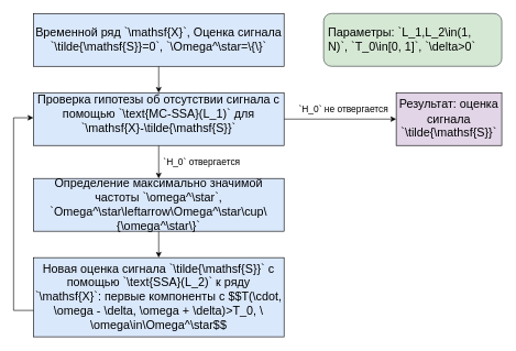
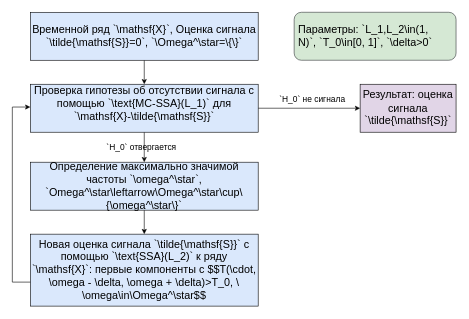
- <mxCell id="10" value="&lt;font style=&quot;font-size: 14px;&quot;&gt;`H_0` не отвергается&lt;/font&gt;" style="text;html=1;align=center;verticalAlign=middle;resizable=0;points=[];autosize=1;strokeColor=none;fillColor=none;" parent="1" vertex="1"><mxGeometry x="440" y="150" width="160" height="30" as="geometry" /></mxCell>
+ <mxCell id="10" value="&lt;font style=&quot;font-size: 14px;&quot;&gt;`H_0` не сигнала&lt;/font&gt;" style="text;html=1;align=center;verticalAlign=middle;resizable=0;points=[];autosize=1;strokeColor=none;fillColor=none;" parent="1" vertex="1"><mxGeometry x="440" y="150" width="160" height="30" as="geometry" /></mxCell>
- <mxCell id="11" value="&lt;font style=&quot;font-size: 14px;&quot;&gt;`H_0` отвергается&lt;/font&gt;" style="text;html=1;align=center;verticalAlign=middle;resizable=0;points=[];autosize=1;strokeColor=none;fillColor=none;" parent="1" vertex="1"><mxGeometry x="235" y="230" width="140" height="30" as="geometry" /></mxCell>
+ <mxCell id="11" value="&lt;font style=&quot;font-size: 14px;&quot;&gt;`H_0` отвергается&lt;/font&gt;" style="text;html=1;align=center;verticalAlign=middle;resizable=0;points=[];autosize=1;strokeColor=none;fillColor=none;" parent="1" vertex="1"><mxGeometry x="165" y="230" width="140" height="30" as="geometry" /></mxCell>
